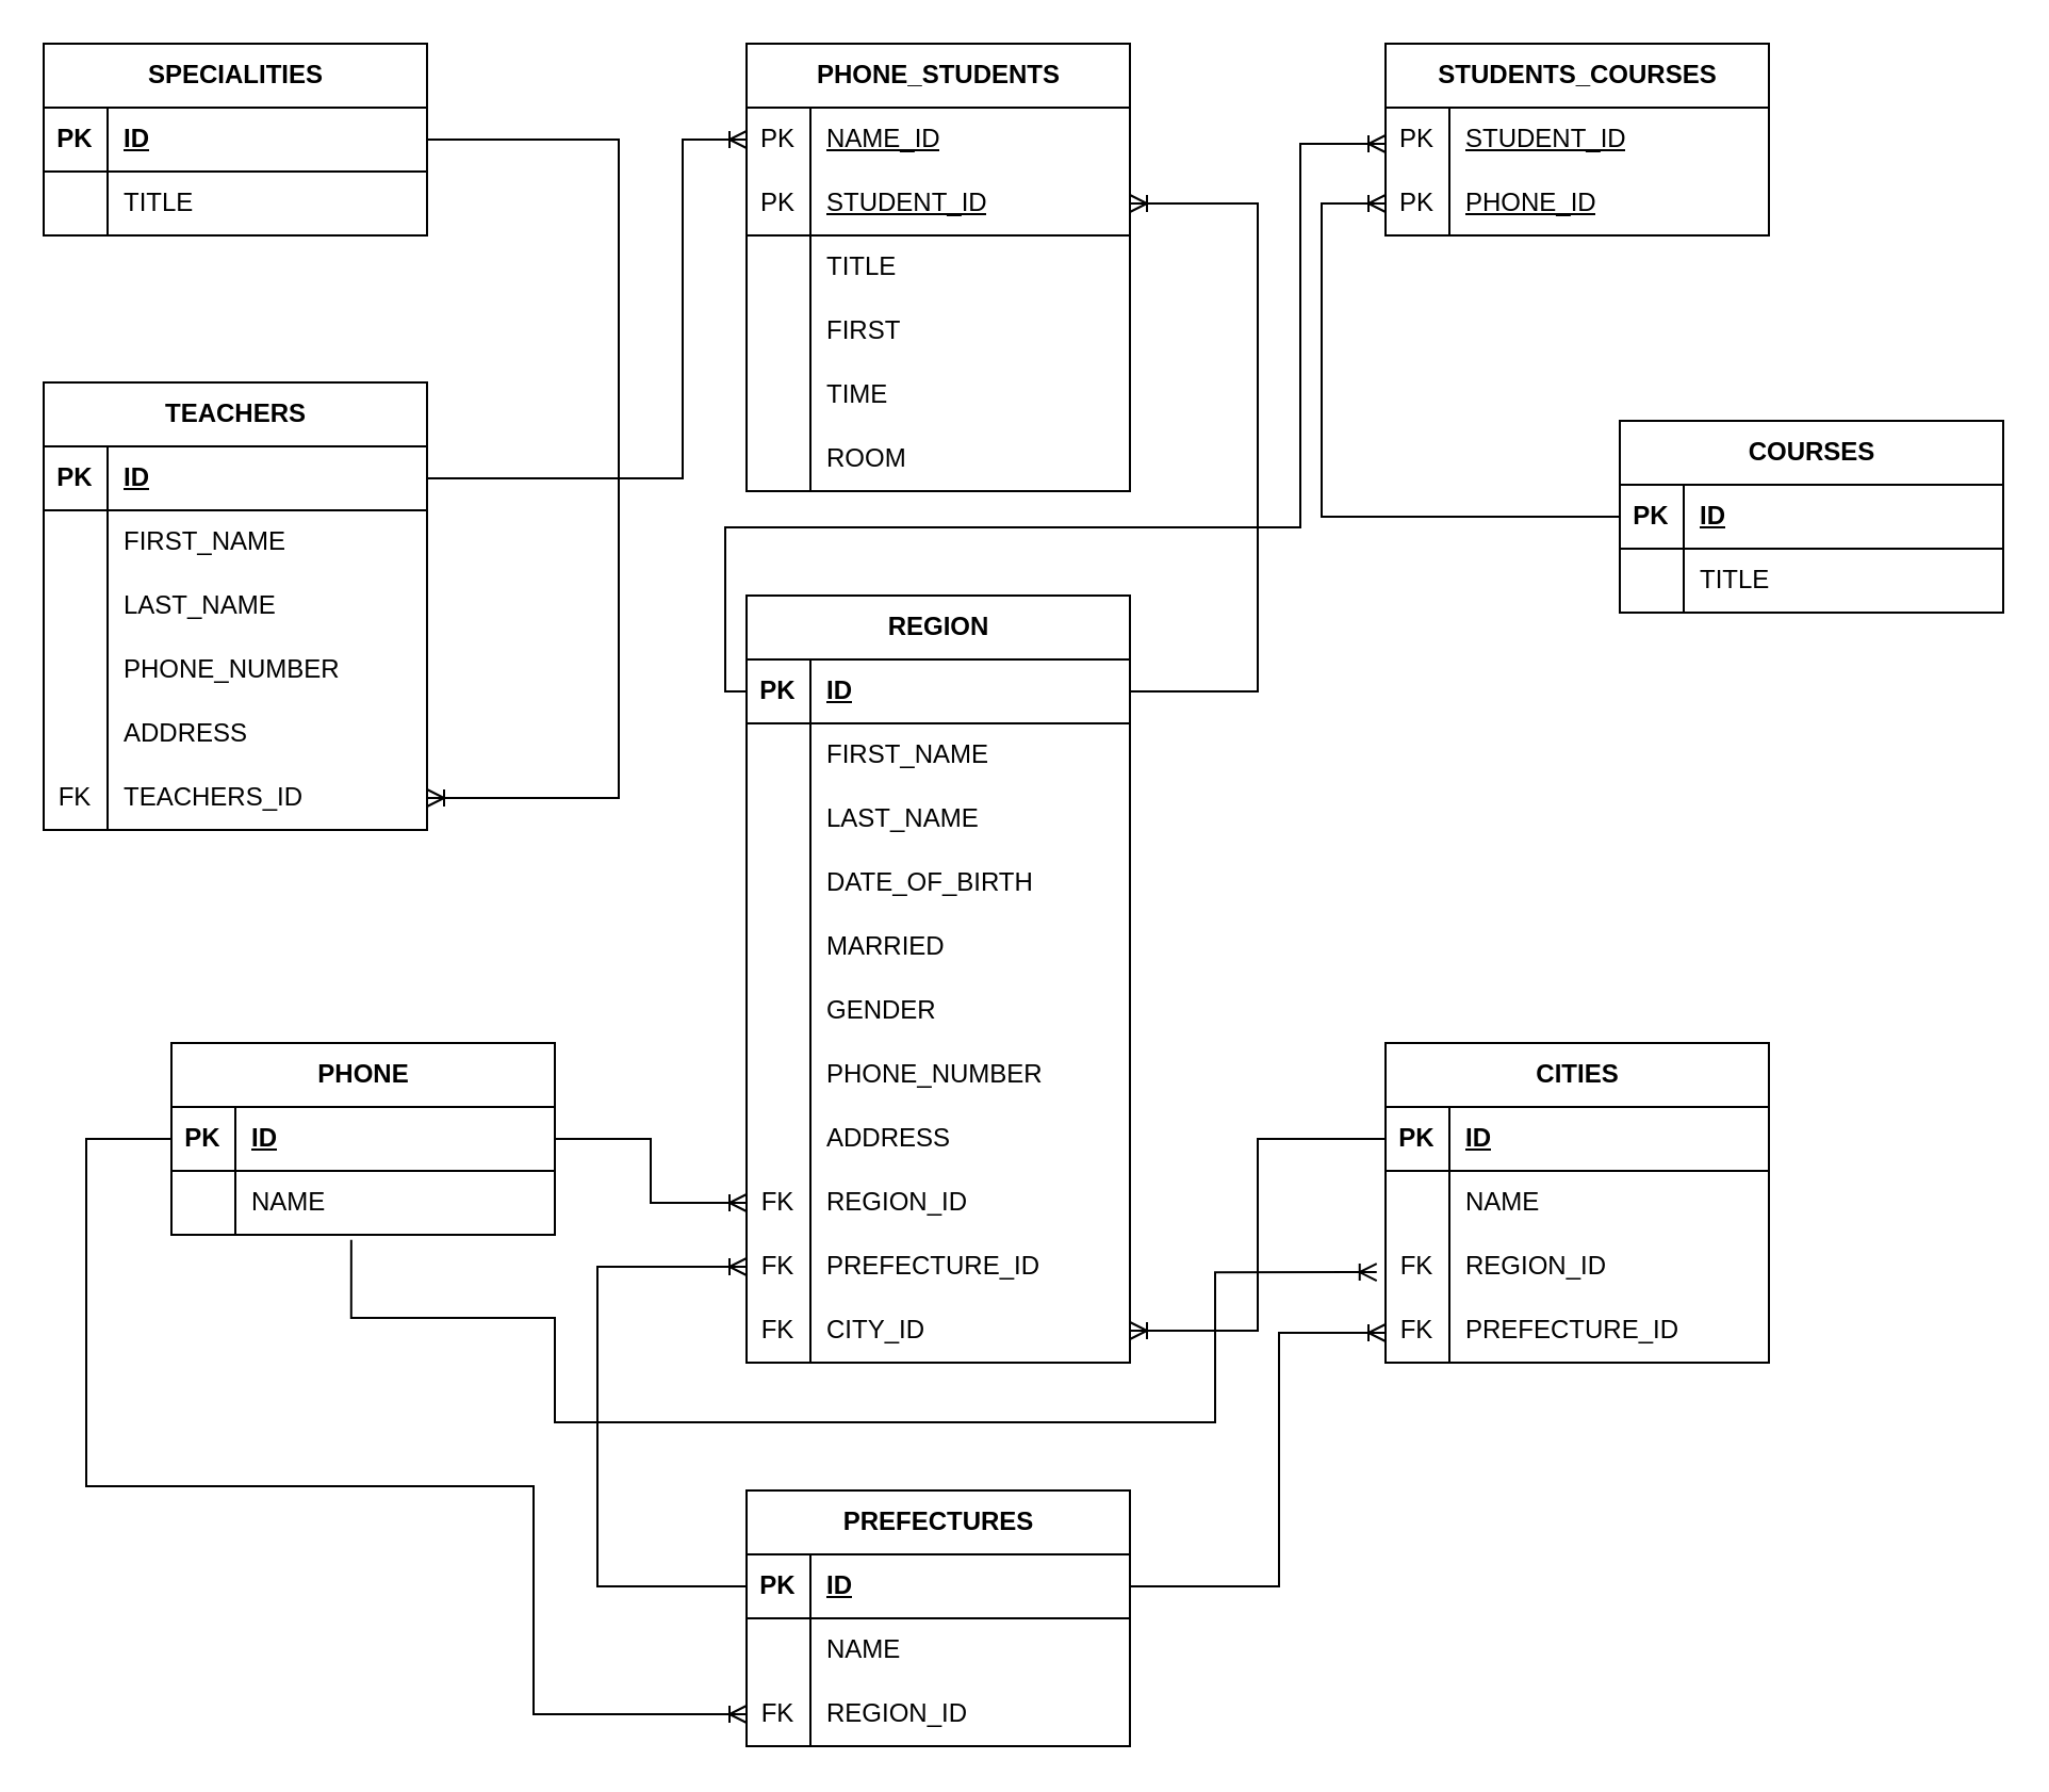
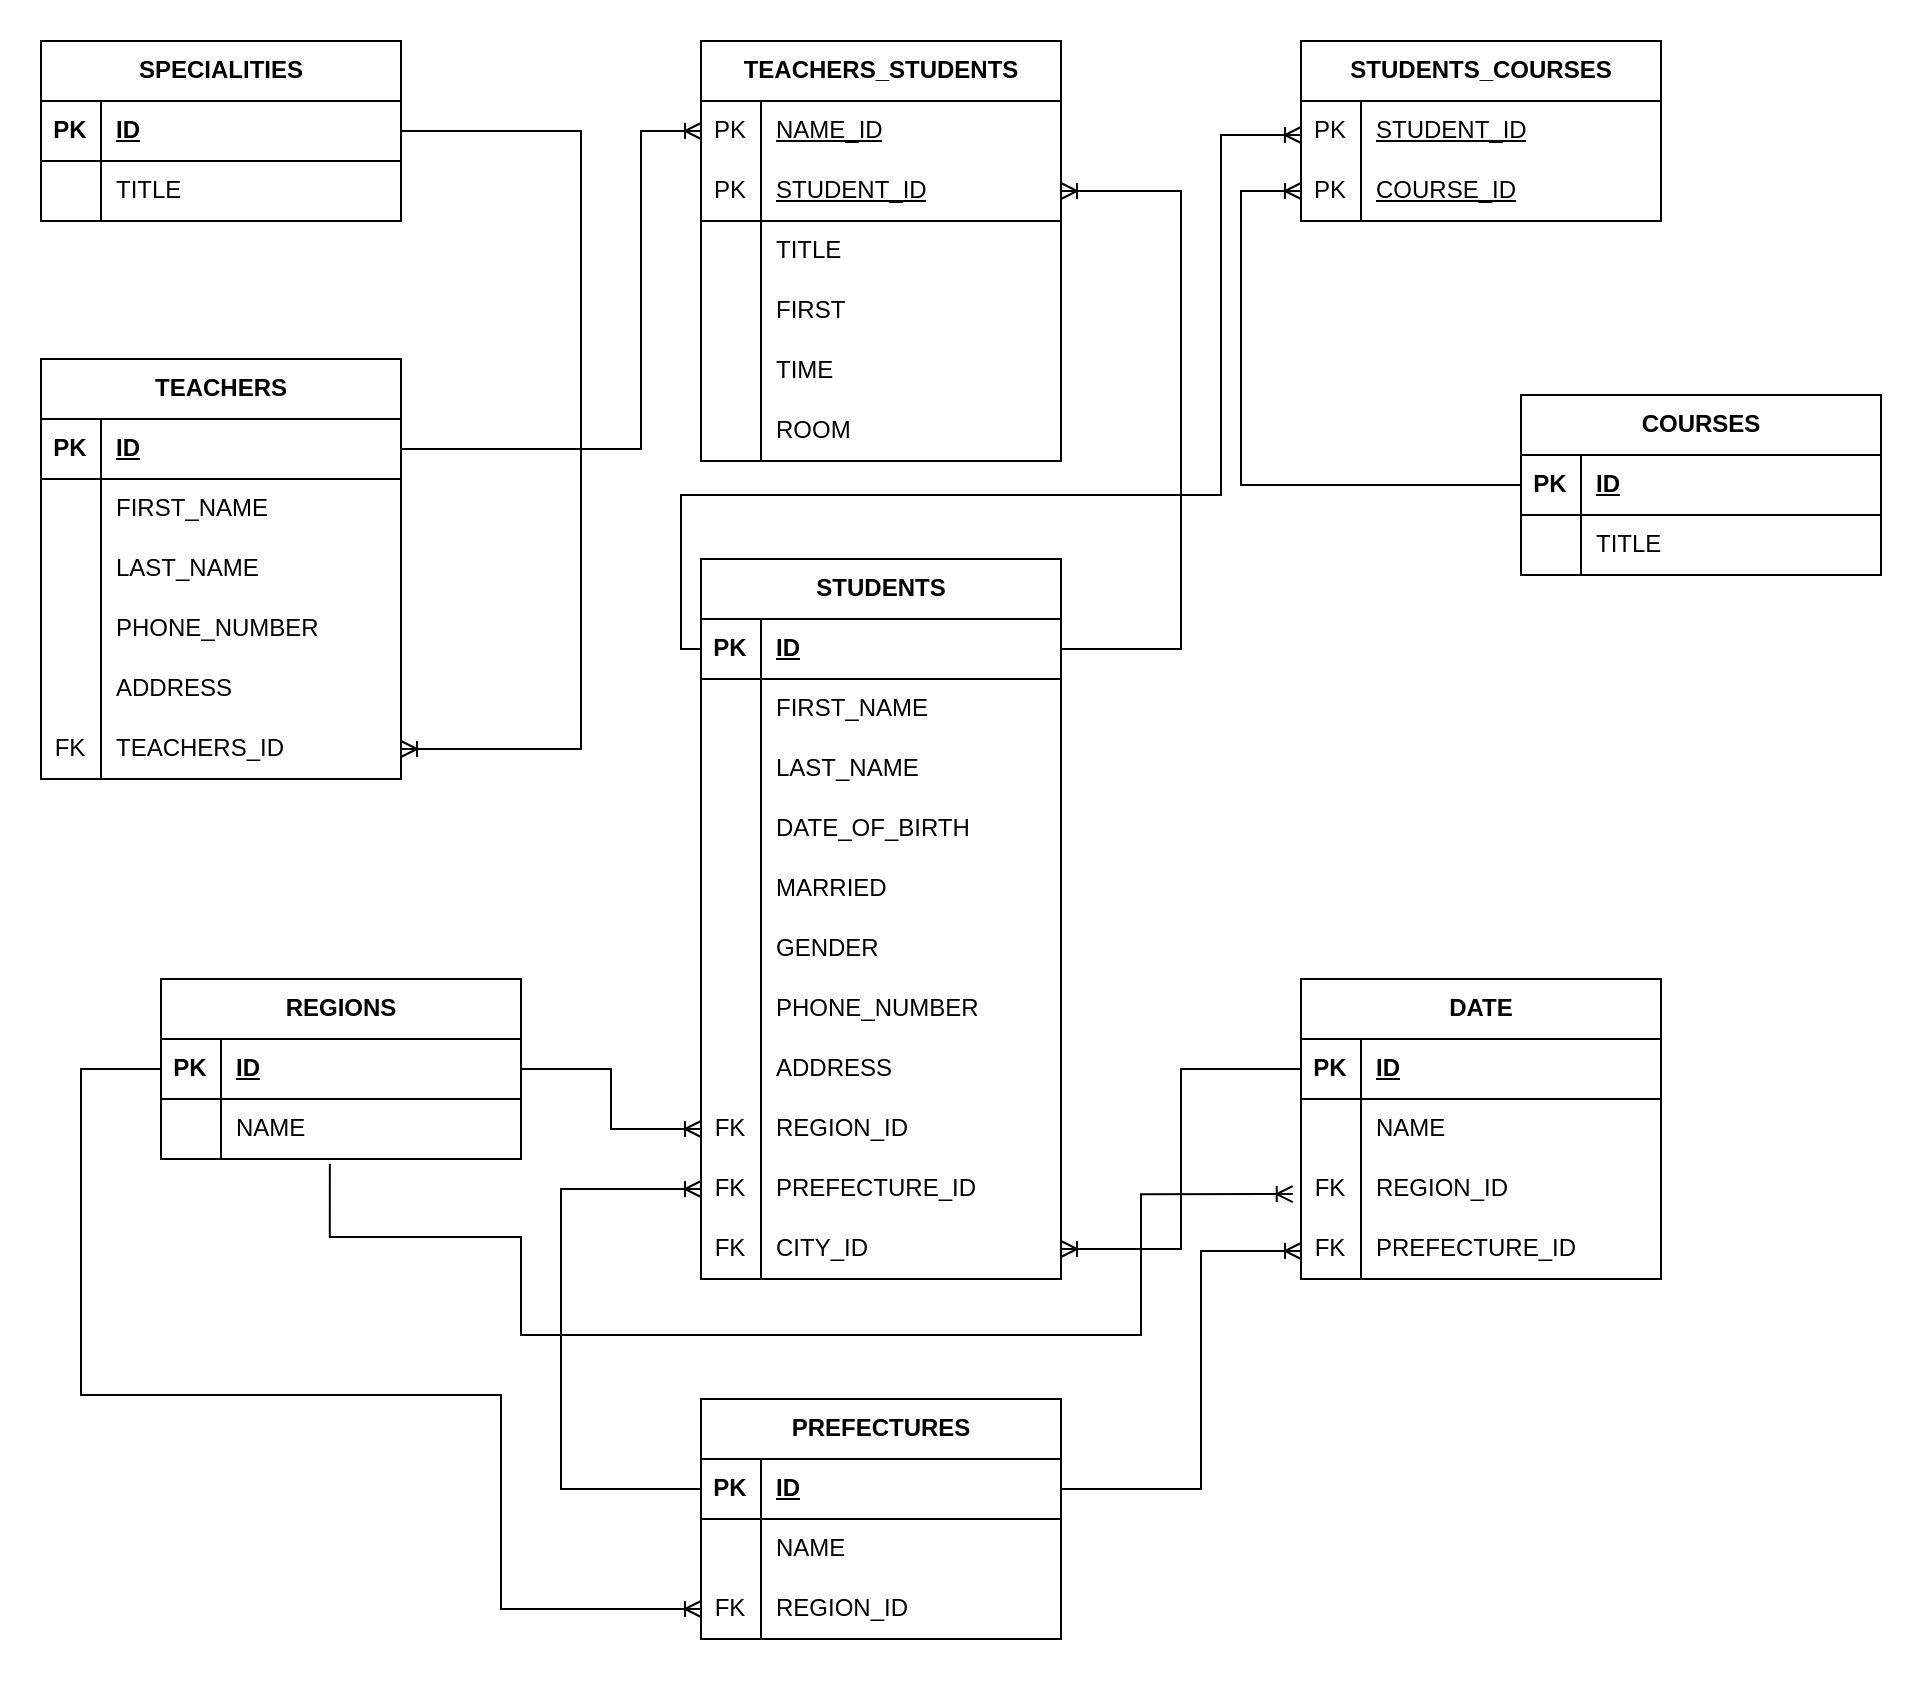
- <mxCell id="28" value="PHONE_STUDENTS" style="shape=table;startSize=30;container=1;collapsible=1;childLayout=tableLayout;fixedRows=1;rowLines=0;fontStyle=1;align=center;resizeLast=1;html=1;" vertex="1" parent="1"><mxGeometry x="350" y="20" width="180" height="210" as="geometry" /></mxCell>
+ <mxCell id="28" value="TEACHERS_STUDENTS" style="shape=table;startSize=30;container=1;collapsible=1;childLayout=tableLayout;fixedRows=1;rowLines=0;fontStyle=1;align=center;resizeLast=1;html=1;" vertex="1" parent="1"><mxGeometry x="350" y="20" width="180" height="210" as="geometry" /></mxCell>
- <mxCell id="87" value="&lt;u&gt;PHONE_ID&lt;/u&gt;" style="shape=partialRectangle;connectable=0;fillColor=none;top=0;left=0;bottom=1;right=0;align=left;spacingLeft=6;overflow=hidden;whiteSpace=wrap;html=1;" vertex="1" parent="85"><mxGeometry x="30" width="150" height="30" as="geometry"><mxRectangle width="150" height="30" as="alternateBounds" /></mxGeometry></mxCell>
+ <mxCell id="87" value="&lt;u&gt;COURSE_ID&lt;/u&gt;" style="shape=partialRectangle;connectable=0;fillColor=none;top=0;left=0;bottom=1;right=0;align=left;spacingLeft=6;overflow=hidden;whiteSpace=wrap;html=1;" vertex="1" parent="85"><mxGeometry x="30" width="150" height="30" as="geometry"><mxRectangle width="150" height="30" as="alternateBounds" /></mxGeometry></mxCell>
- <mxCell id="47" value="REGION" style="shape=table;startSize=30;container=1;collapsible=1;childLayout=tableLayout;fixedRows=1;rowLines=0;fontStyle=1;align=center;resizeLast=1;html=1;" vertex="1" parent="1"><mxGeometry x="350" y="279" width="180" height="360" as="geometry"><mxRectangle x="120" y="111" width="120" height="30" as="alternateBounds" /></mxGeometry></mxCell>
+ <mxCell id="47" value="STUDENTS" style="shape=table;startSize=30;container=1;collapsible=1;childLayout=tableLayout;fixedRows=1;rowLines=0;fontStyle=1;align=center;resizeLast=1;html=1;" vertex="1" parent="1"><mxGeometry x="350" y="279" width="180" height="360" as="geometry"><mxRectangle x="120" y="111" width="120" height="30" as="alternateBounds" /></mxGeometry></mxCell>
- <mxCell id="95" value="PHONE" style="shape=table;startSize=30;container=1;collapsible=1;childLayout=tableLayout;fixedRows=1;rowLines=0;fontStyle=1;align=center;resizeLast=1;html=1;" vertex="1" parent="1"><mxGeometry x="80" y="489" width="180" height="90" as="geometry"><mxRectangle x="120" y="111" width="120" height="30" as="alternateBounds" /></mxGeometry></mxCell>
+ <mxCell id="95" value="REGIONS" style="shape=table;startSize=30;container=1;collapsible=1;childLayout=tableLayout;fixedRows=1;rowLines=0;fontStyle=1;align=center;resizeLast=1;html=1;" vertex="1" parent="1"><mxGeometry x="80" y="489" width="180" height="90" as="geometry"><mxRectangle x="120" y="111" width="120" height="30" as="alternateBounds" /></mxGeometry></mxCell>
- <mxCell id="112" value="CITIES" style="shape=table;startSize=30;container=1;collapsible=1;childLayout=tableLayout;fixedRows=1;rowLines=0;fontStyle=1;align=center;resizeLast=1;html=1;" vertex="1" parent="1"><mxGeometry x="650" y="489" width="180" height="150" as="geometry"><mxRectangle x="120" y="111" width="120" height="30" as="alternateBounds" /></mxGeometry></mxCell>
+ <mxCell id="112" value="DATE" style="shape=table;startSize=30;container=1;collapsible=1;childLayout=tableLayout;fixedRows=1;rowLines=0;fontStyle=1;align=center;resizeLast=1;html=1;" vertex="1" parent="1"><mxGeometry x="650" y="489" width="180" height="150" as="geometry"><mxRectangle x="120" y="111" width="120" height="30" as="alternateBounds" /></mxGeometry></mxCell>
